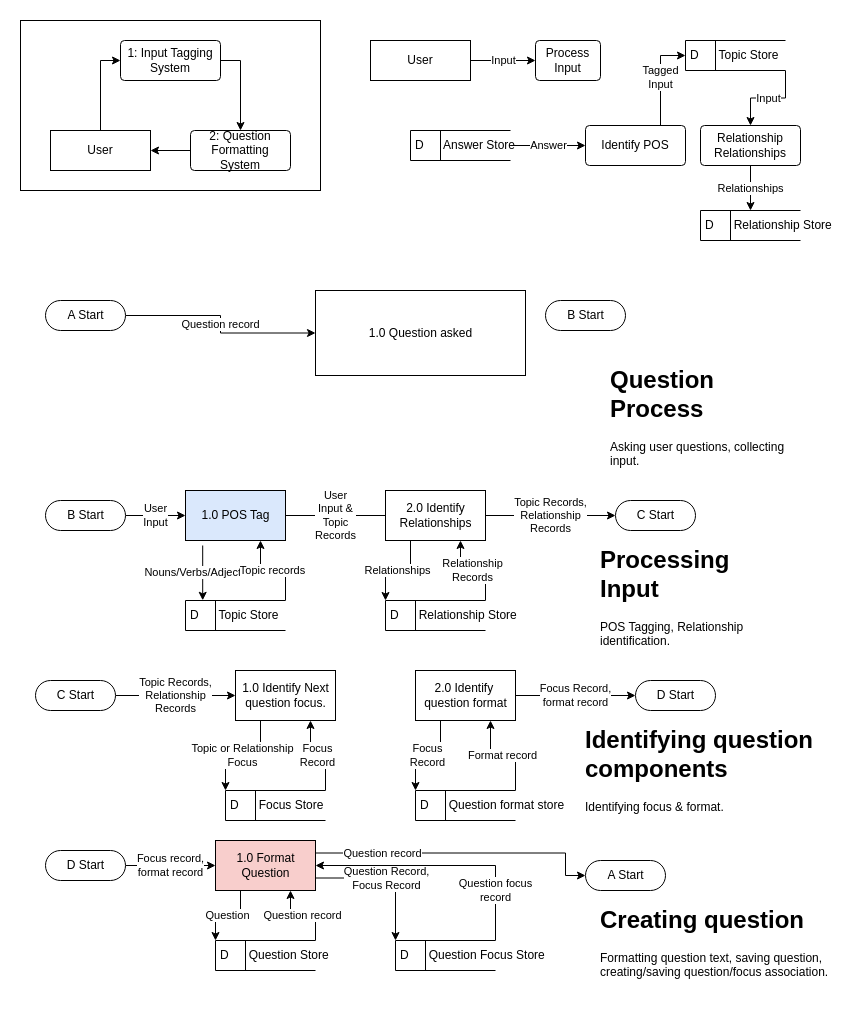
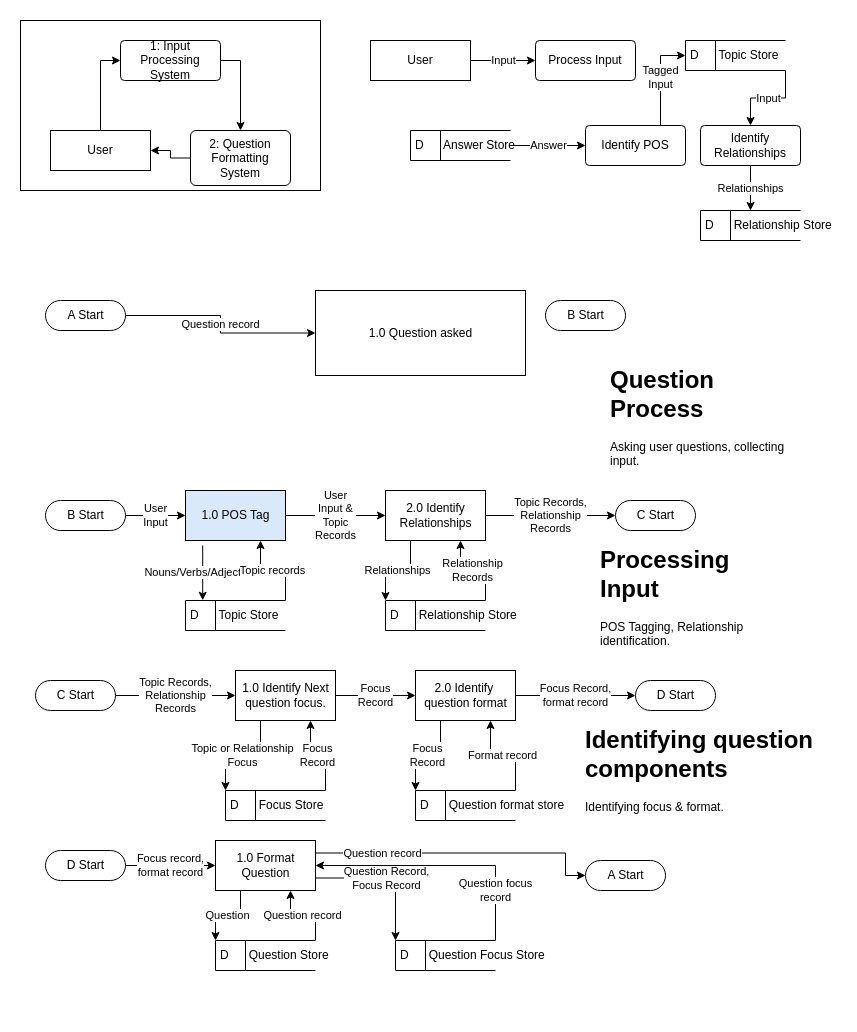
- <mxCell id="6" value="1: Input Tagging System" style="rounded=1;arcSize=10;whiteSpace=wrap;html=1;align=center;" vertex="1" parent="1"><mxGeometry x="120" y="40" width="100" height="40" as="geometry" /></mxCell>
+ <mxCell id="6" value="1: Input Processing System" style="rounded=1;arcSize=10;whiteSpace=wrap;html=1;align=center;" vertex="1" parent="1"><mxGeometry x="120" y="40" width="100" height="40" as="geometry" /></mxCell>
- <mxCell id="11" value="Process Input" style="rounded=1;arcSize=10;whiteSpace=wrap;html=1;align=center;" vertex="1" parent="1"><mxGeometry x="535" y="40" width="65" height="40" as="geometry" /></mxCell>
+ <mxCell id="11" value="Process Input" style="rounded=1;arcSize=10;whiteSpace=wrap;html=1;align=center;" vertex="1" parent="1"><mxGeometry x="535" y="40" width="100" height="40" as="geometry" /></mxCell>
- <mxCell id="64" value="Relationship Relationships" style="rounded=1;arcSize=10;whiteSpace=wrap;html=1;align=center;" vertex="1" parent="1"><mxGeometry x="700" y="125" width="100" height="40" as="geometry" /></mxCell>
+ <mxCell id="64" value="Identify Relationships" style="rounded=1;arcSize=10;whiteSpace=wrap;html=1;align=center;" vertex="1" parent="1"><mxGeometry x="700" y="125" width="100" height="40" as="geometry" /></mxCell>
- <mxCell id="8" value="2: Question Formatting System" style="rounded=1;arcSize=10;whiteSpace=wrap;html=1;align=center;" vertex="1" parent="1"><mxGeometry x="190" y="130" width="100" height="40" as="geometry" /></mxCell>
+ <mxCell id="8" value="2: Question Formatting System" style="rounded=1;arcSize=10;whiteSpace=wrap;html=1;align=center;" vertex="1" parent="1"><mxGeometry x="190" y="130" width="100" height="55" as="geometry" /></mxCell>
- <mxCell id="31" value="User&lt;br&gt;Input &amp;amp;&lt;br&gt;Topic&lt;br&gt;Records" style="edgeStyle=orthogonalEdgeStyle;rounded=0;orthogonalLoop=1;jettySize=auto;html=1;exitX=1;exitY=0.5;exitDx=0;exitDy=0;entryX=0;entryY=0.5;entryDx=0;entryDy=0;endArrow=none;" edge="1" parent="1" source="32" target="37"><mxGeometry relative="1" as="geometry" /></mxCell>
+ <mxCell id="31" value="User&lt;br&gt;Input &amp;amp;&lt;br&gt;Topic&lt;br&gt;Records" style="edgeStyle=orthogonalEdgeStyle;rounded=0;orthogonalLoop=1;jettySize=auto;html=1;exitX=1;exitY=0.5;exitDx=0;exitDy=0;entryX=0;entryY=0.5;entryDx=0;entryDy=0;" edge="1" parent="1" source="32" target="37"><mxGeometry relative="1" as="geometry" /></mxCell>
+ <mxCell id="18" value="Focus&lt;br&gt;Record" style="edgeStyle=orthogonalEdgeStyle;rounded=0;orthogonalLoop=1;jettySize=auto;html=1;exitX=1;exitY=0.5;exitDx=0;exitDy=0;entryX=0;entryY=0.5;entryDx=0;entryDy=0;" edge="1" parent="1" source="20" target="23"><mxGeometry relative="1" as="geometry" /></mxCell>
- <mxCell id="50" value="1.0 Format&lt;br&gt;Question" style="html=1;dashed=0;whitespace=wrap;fillColor=#f8cecc;" vertex="1" parent="1"><mxGeometry x="215" y="840" width="100" height="50" as="geometry" /></mxCell>
+ <mxCell id="50" value="1.0 Format&lt;br&gt;Question" style="html=1;dashed=0;whitespace=wrap;" vertex="1" parent="1"><mxGeometry x="215" y="840" width="100" height="50" as="geometry" /></mxCell>
- <mxCell id="56" value="&lt;h1&gt;Creating question&lt;/h1&gt;&lt;div&gt;Formatting question text, saving question, creating/saving question/focus association.&lt;/div&gt;" style="text;html=1;strokeColor=none;fillColor=none;spacing=5;spacingTop=-20;whiteSpace=wrap;overflow=hidden;rounded=0;" vertex="1" parent="1"><mxGeometry x="595" y="900" width="240" height="110" as="geometry" /></mxCell>
